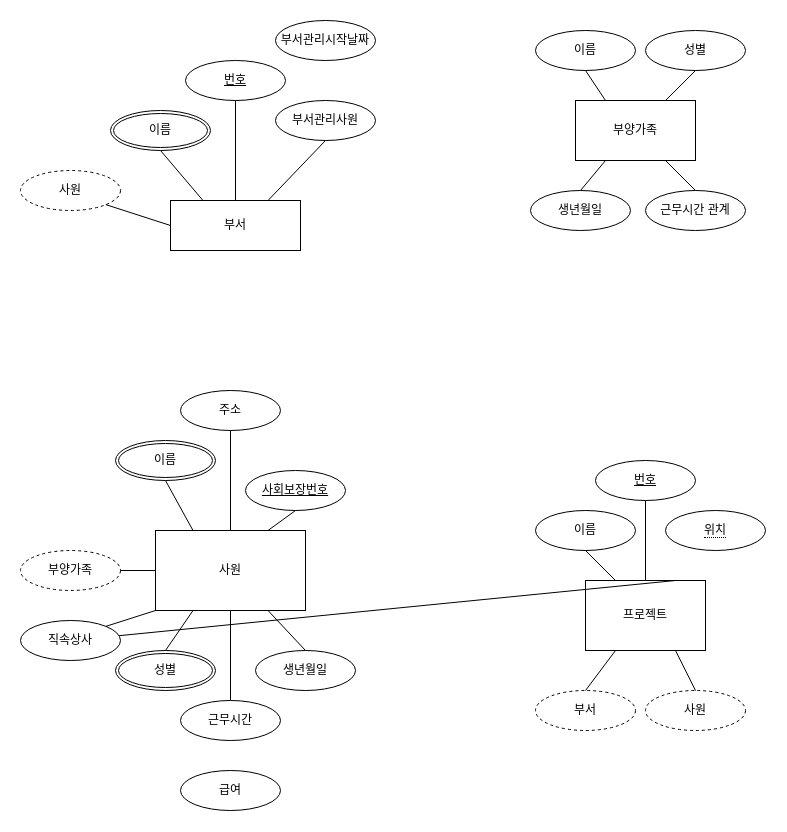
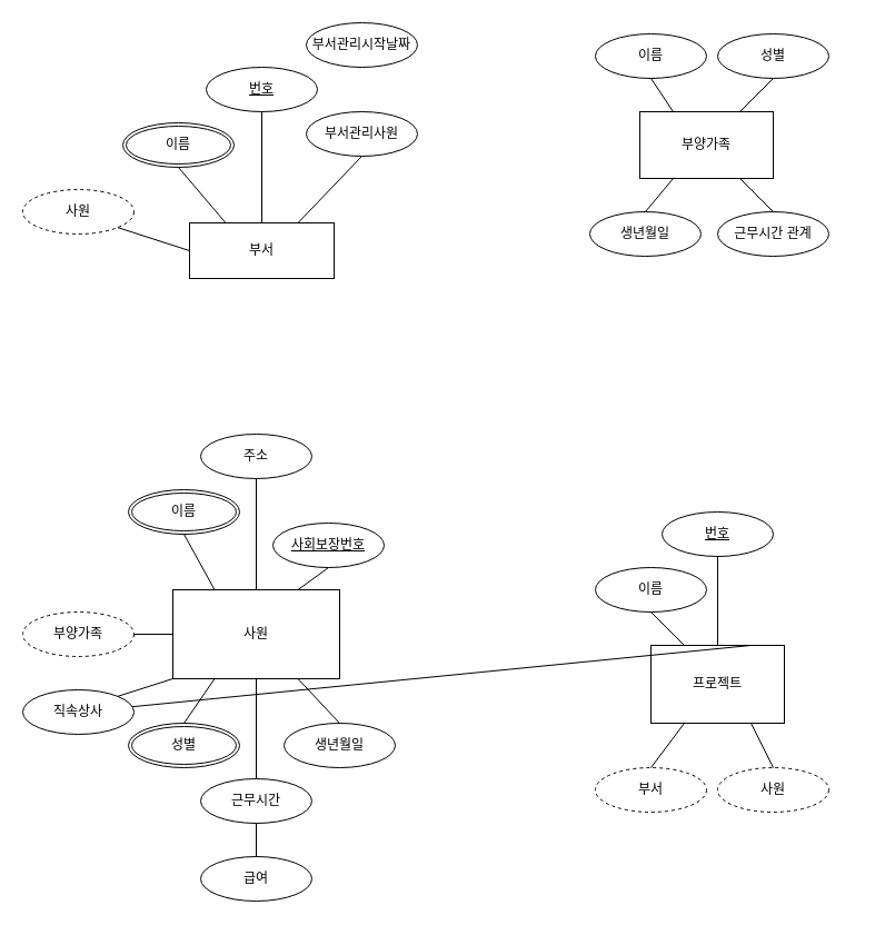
- <mxCell id="23" value="&lt;span style=&quot;border-bottom: 1px dotted&quot;&gt;위치&lt;br&gt;&lt;/span&gt;" style="ellipse;whiteSpace=wrap;html=1;align=center;" parent="1" vertex="1"><mxGeometry x="665" y="510" width="100" height="40" as="geometry" /></mxCell>
+ <mxCell id="49" value="" style="endArrow=none;html=1;rounded=0;entryX=0.5;entryY=1;entryDx=0;entryDy=0;exitX=0.5;exitY=0;exitDx=0;exitDy=0;" parent="1" source="10" target="48" edge="1"><mxGeometry relative="1" as="geometry"><mxPoint x="70" y="760" as="sourcePoint" /><mxPoint x="230" y="760" as="targetPoint" /></mxGeometry></mxCell>
